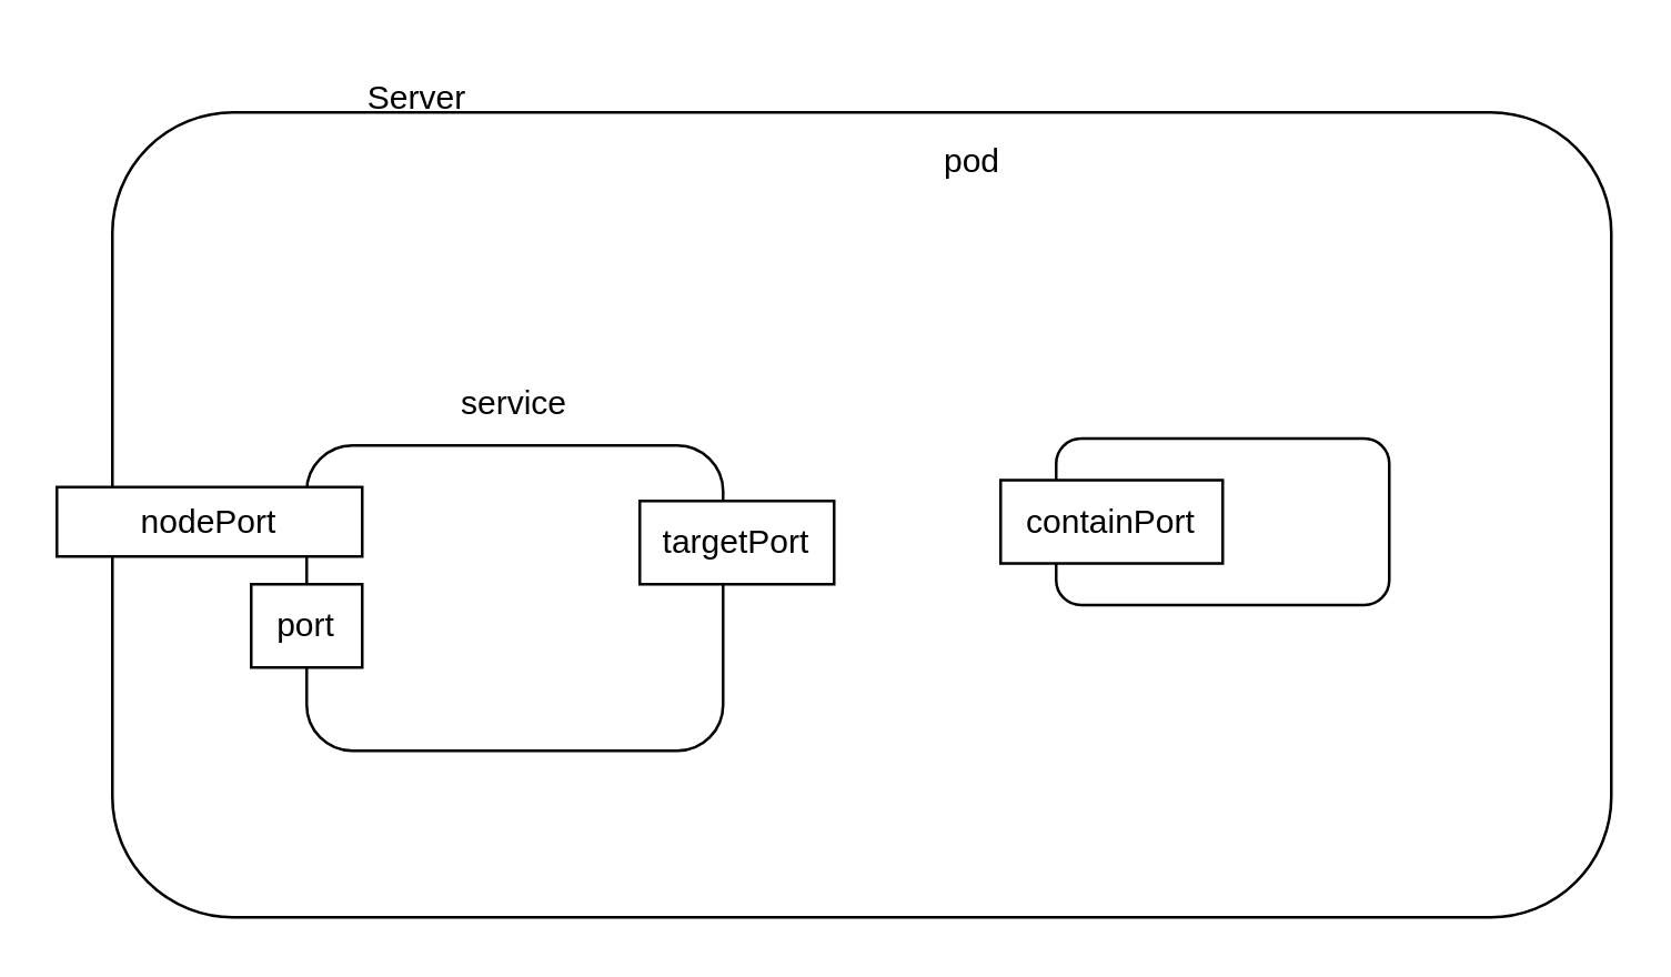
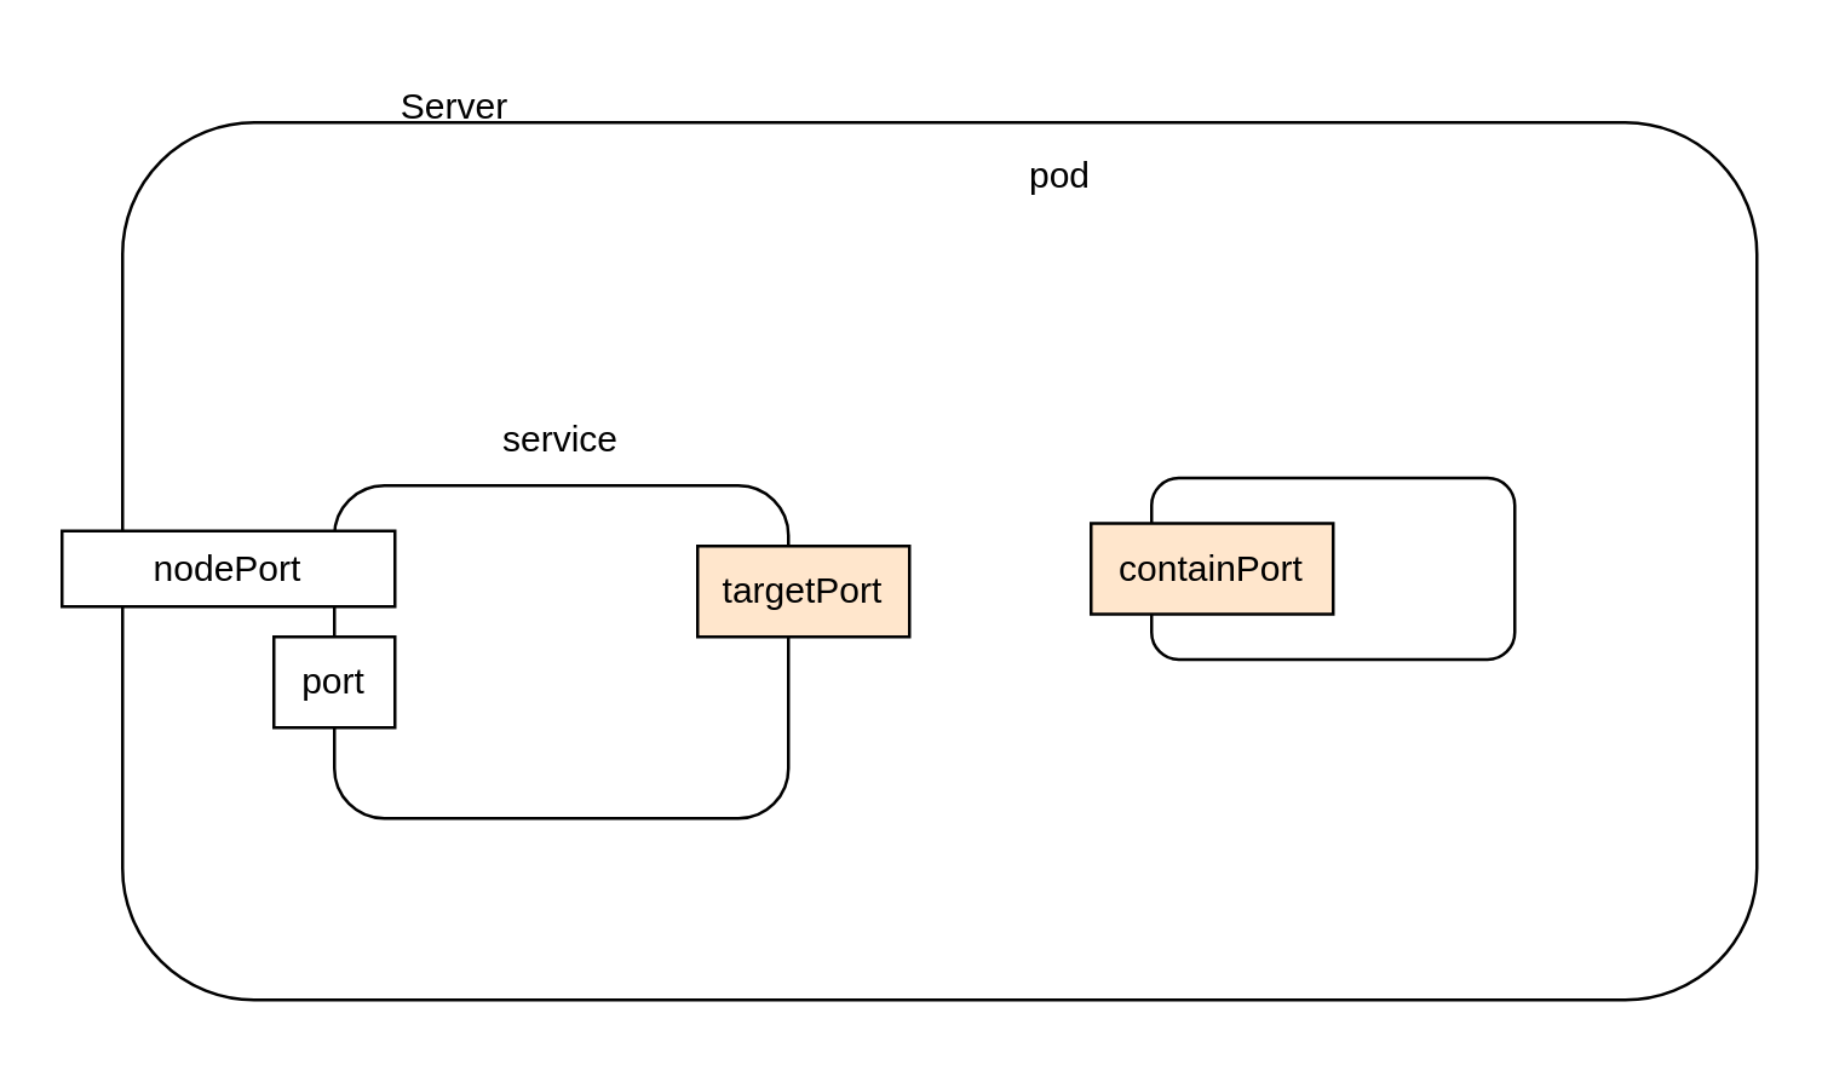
- <mxCell id="10" value="containPort" style="rounded=0;whiteSpace=wrap;html=1;" vertex="1" parent="1"><mxGeometry x="360" y="172.5" width="80" height="30" as="geometry" /></mxCell>
+ <mxCell id="10" value="containPort" style="rounded=0;whiteSpace=wrap;html=1;fillColor=#ffe6cc;" vertex="1" parent="1"><mxGeometry x="360" y="172.5" width="80" height="30" as="geometry" /></mxCell>
- <mxCell id="11" value="targetPort" style="rounded=0;whiteSpace=wrap;html=1;" vertex="1" parent="1"><mxGeometry x="230" y="180" width="70" height="30" as="geometry" /></mxCell>
+ <mxCell id="11" value="targetPort" style="rounded=0;whiteSpace=wrap;html=1;fillColor=#ffe6cc;" vertex="1" parent="1"><mxGeometry x="230" y="180" width="70" height="30" as="geometry" /></mxCell>
